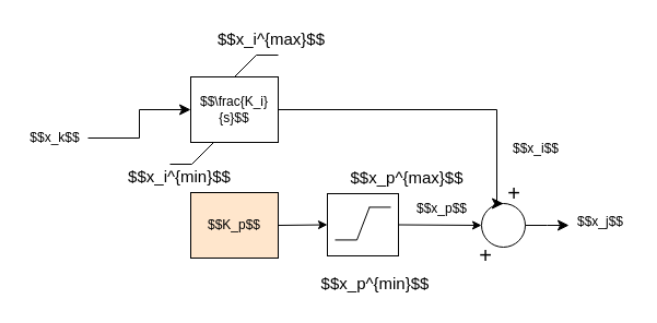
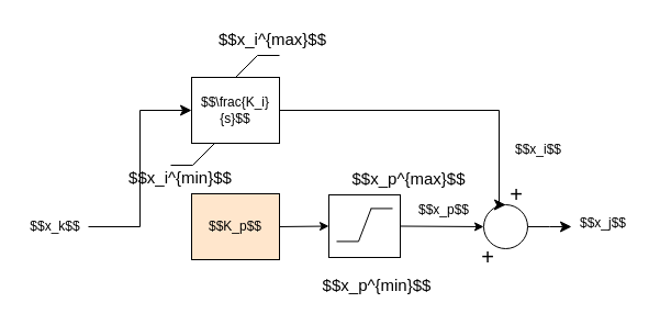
- <mxCell id="5" value="$$x_k$$" style="text;html=1;strokeColor=none;fillColor=none;align=center;verticalAlign=middle;whiteSpace=wrap;rounded=0;fontSize = 25;" parent="1" vertex="1"><mxGeometry x="20" y="111" width="60" height="30" as="geometry" /></mxCell>
+ <mxCell id="5" value="$$x_k$$" style="text;html=1;strokeColor=none;fillColor=none;align=center;verticalAlign=middle;whiteSpace=wrap;rounded=0;fontSize = 25;" parent="1" vertex="1"><mxGeometry x="20" y="191" width="60" height="30" as="geometry" /></mxCell>
